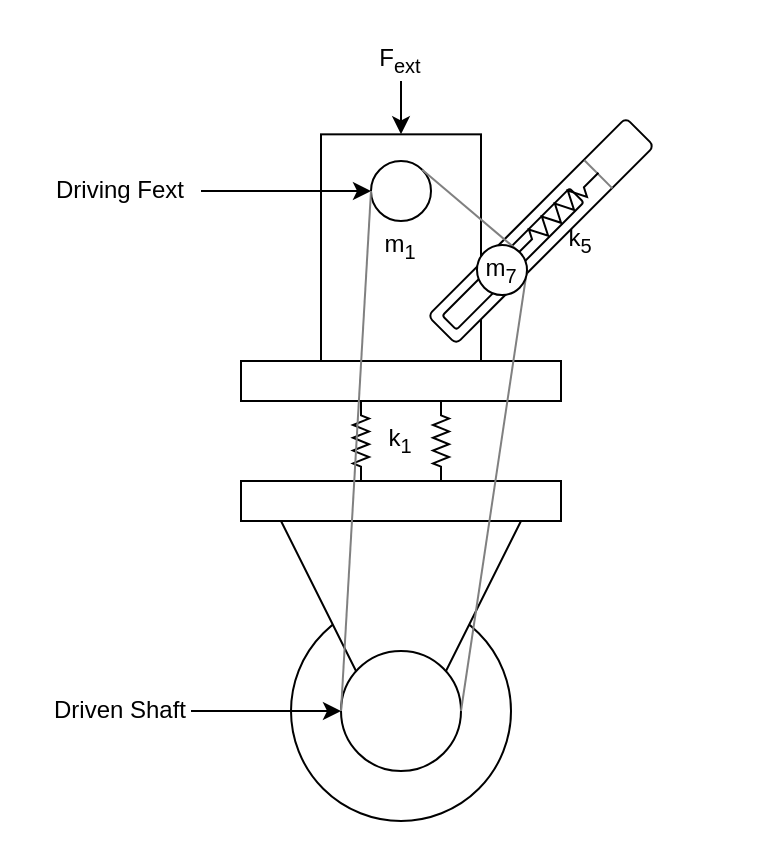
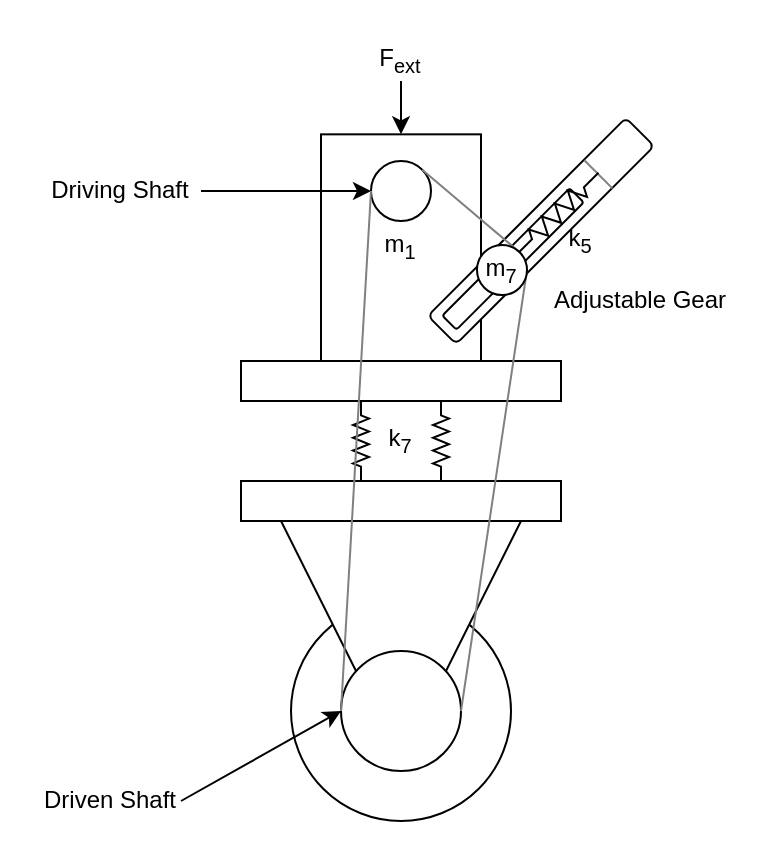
- <mxCell id="15" value="Driving Fext" style="text;html=1;strokeColor=none;fillColor=none;align=center;verticalAlign=middle;whiteSpace=wrap;rounded=0;" parent="1" vertex="1"><mxGeometry x="20" y="85" width="80" height="20" as="geometry" /></mxCell>
+ <mxCell id="15" value="Driving Shaft" style="text;html=1;strokeColor=none;fillColor=none;align=center;verticalAlign=middle;whiteSpace=wrap;rounded=0;" parent="1" vertex="1"><mxGeometry x="20" y="85" width="80" height="20" as="geometry" /></mxCell>
+ <mxCell id="19" value="Adjustable Gear" style="text;html=1;strokeColor=none;fillColor=none;align=center;verticalAlign=middle;whiteSpace=wrap;rounded=0;" parent="1" vertex="1"><mxGeometry x="270" y="140" width="100" height="20" as="geometry" /></mxCell>
- <mxCell id="26" value="k&lt;sub&gt;1&lt;/sub&gt;" style="text;html=1;strokeColor=none;fillColor=none;align=center;verticalAlign=middle;whiteSpace=wrap;rounded=0;" vertex="1" parent="1"><mxGeometry x="180" y="210" width="40" height="20" as="geometry" /></mxCell>
+ <mxCell id="26" value="k&lt;sub&gt;7&lt;/sub&gt;" style="text;html=1;strokeColor=none;fillColor=none;align=center;verticalAlign=middle;whiteSpace=wrap;rounded=0;" vertex="1" parent="1"><mxGeometry x="180" y="210" width="40" height="20" as="geometry" /></mxCell>
- <mxCell id="17" value="Driven Shaft" style="text;html=1;strokeColor=none;fillColor=none;align=center;verticalAlign=middle;whiteSpace=wrap;rounded=0;" parent="1" vertex="1"><mxGeometry x="25" y="345" width="70" height="20" as="geometry" /></mxCell>
+ <mxCell id="17" value="Driven Shaft" style="text;html=1;strokeColor=none;fillColor=none;align=center;verticalAlign=middle;whiteSpace=wrap;rounded=0;" parent="1" vertex="1"><mxGeometry x="20" y="390" width="70" height="20" as="geometry" /></mxCell>
